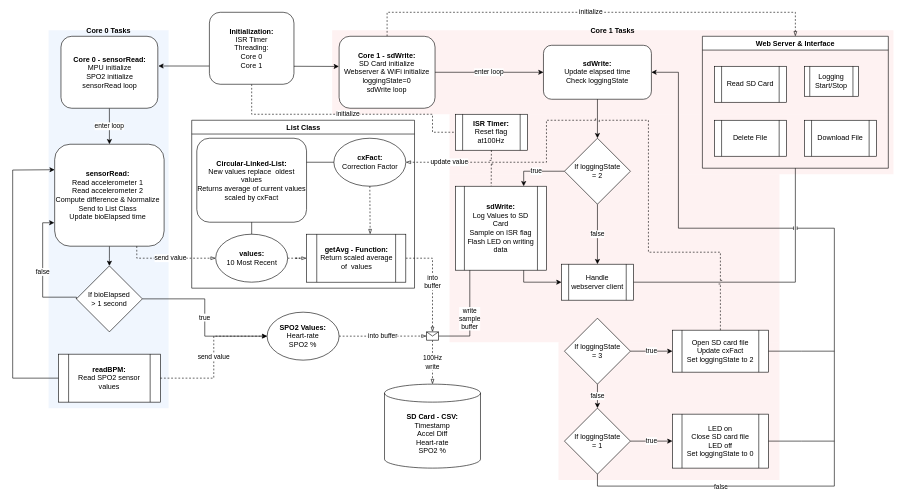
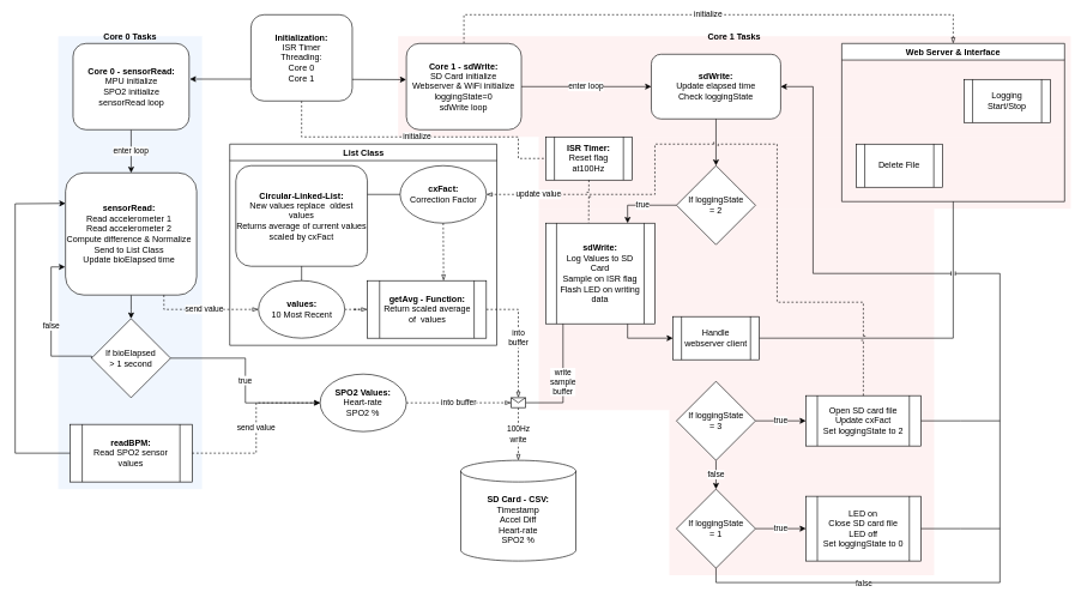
- <mxCell id="43" value="Logging Start/Stop" style="shape=process;whiteSpace=wrap;html=1;backgroundOutline=1;" vertex="1" parent="39"><mxGeometry x="170" y="50" width="90" height="50" as="geometry" /></mxCell>
+ <mxCell id="43" value="Logging Start/Stop" style="shape=process;whiteSpace=wrap;html=1;backgroundOutline=1;" vertex="1" parent="39"><mxGeometry x="170" y="50" width="120" height="60" as="geometry" /></mxCell>
- <mxCell id="40" value="Read SD Card" style="shape=process;whiteSpace=wrap;html=1;backgroundOutline=1;" vertex="1" parent="39"><mxGeometry x="20" y="50" width="120" height="60" as="geometry" /></mxCell>
- <mxCell id="42" value="Download File" style="shape=process;whiteSpace=wrap;html=1;backgroundOutline=1;" vertex="1" parent="39"><mxGeometry x="170" y="140" width="120" height="60" as="geometry" /></mxCell>
- <mxCell id="44" value="false" style="edgeStyle=orthogonalEdgeStyle;rounded=0;orthogonalLoop=1;jettySize=auto;html=1;entryX=0.5;entryY=0;entryDx=0;entryDy=0;" edge="1" parent="1" source="46" target="51"><mxGeometry relative="1" as="geometry" /></mxCell>
